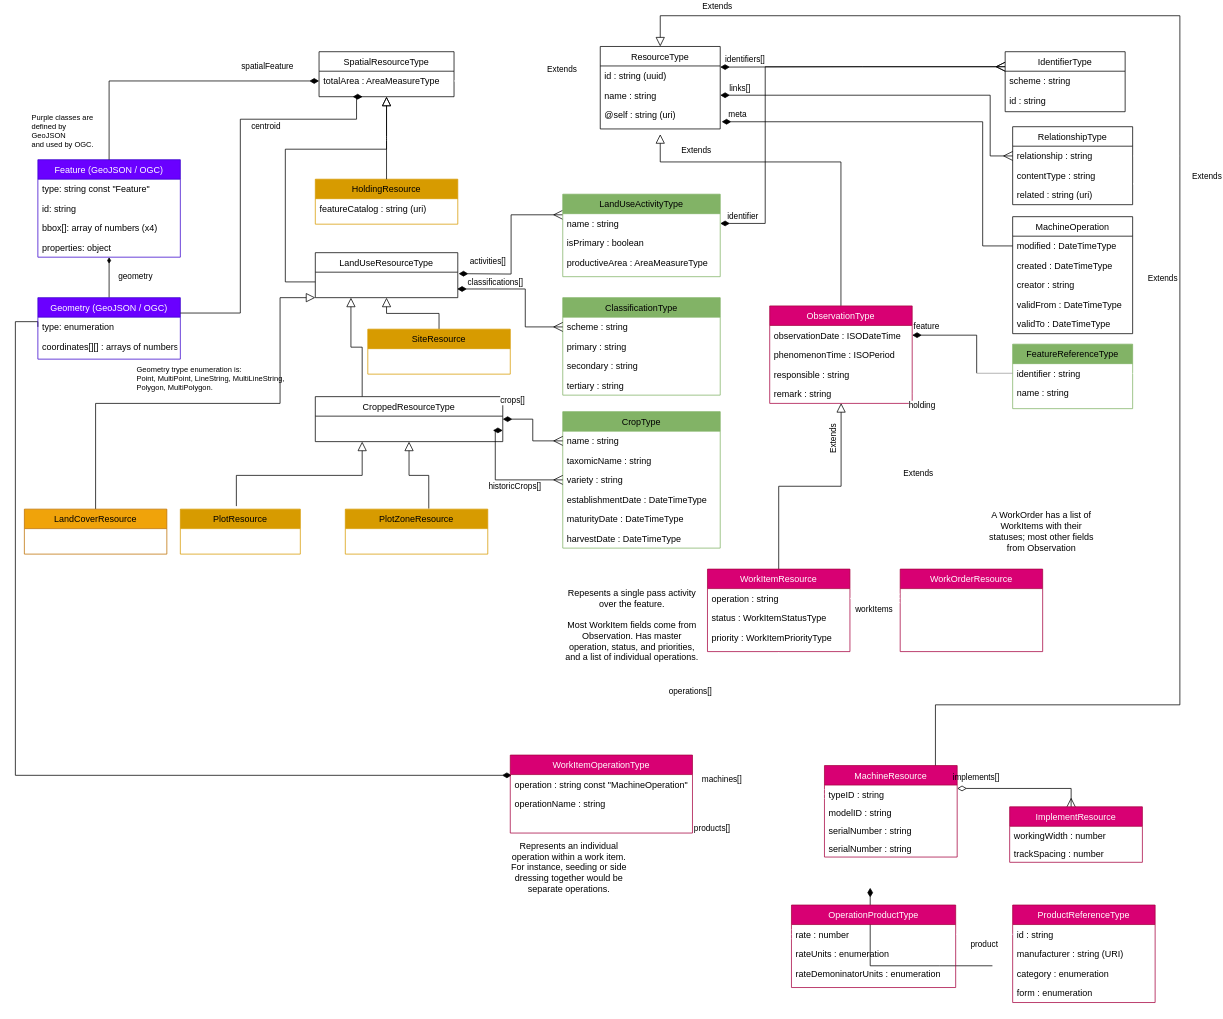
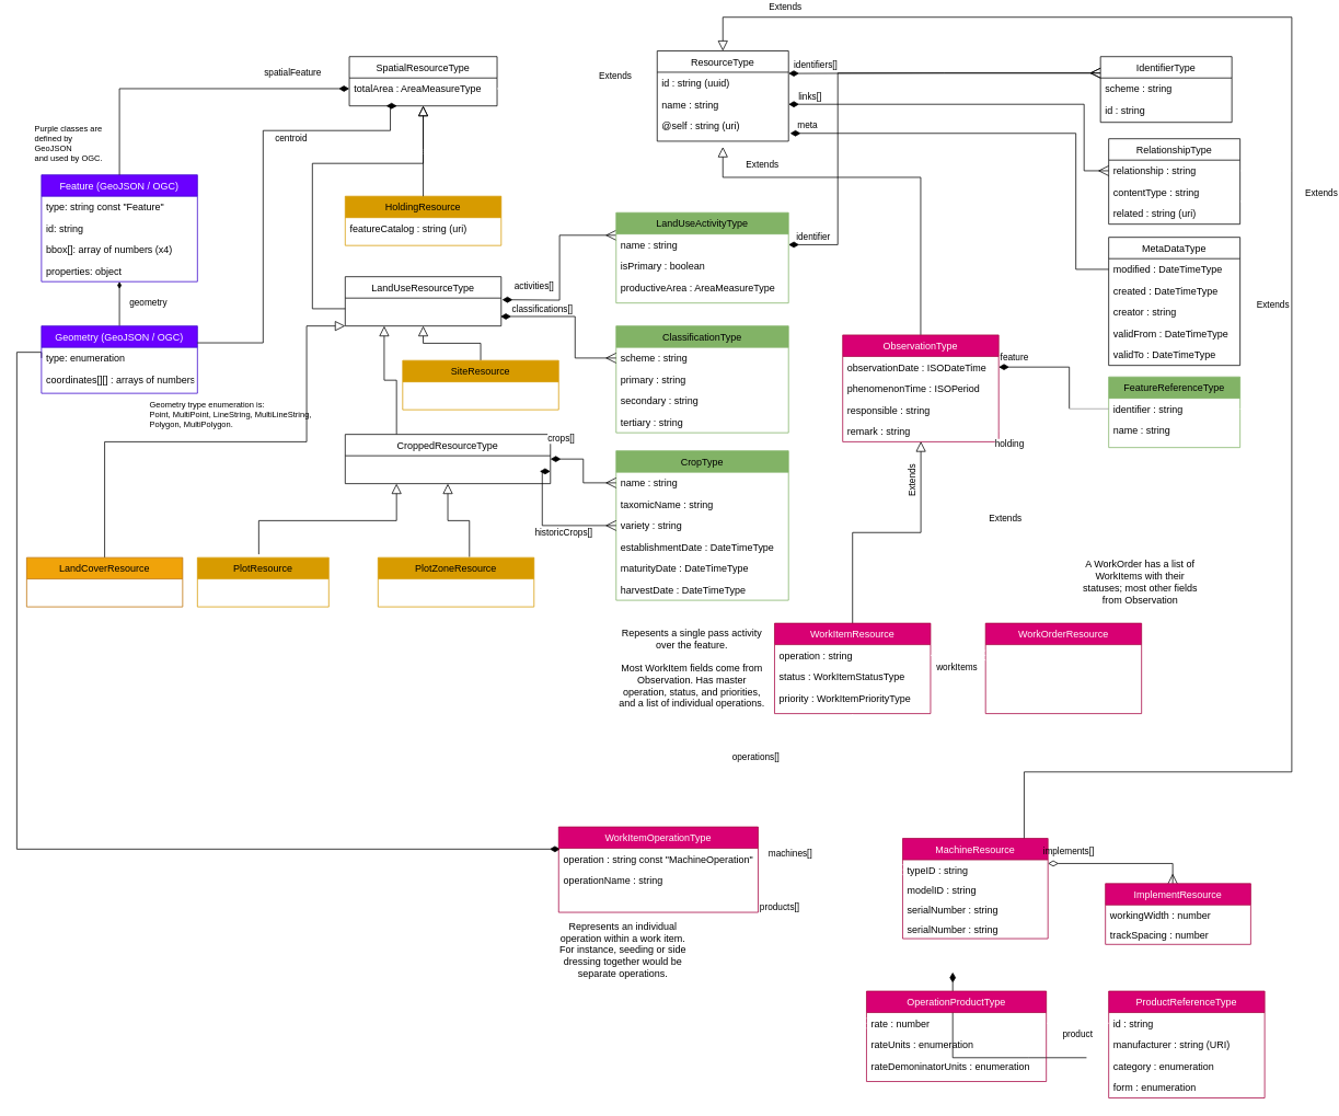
- <mxCell id="17" value="MachineOperation" style="swimlane;fontStyle=0;align=center;verticalAlign=top;childLayout=stackLayout;horizontal=1;startSize=26;horizontalStack=0;resizeParent=1;resizeLast=0;collapsible=1;marginBottom=0;rounded=0;shadow=0;strokeWidth=1;" parent="1" vertex="1"><mxGeometry x="1350" y="288" width="160" height="156" as="geometry"><mxRectangle x="500" y="250" width="160" height="26" as="alternateBounds" /></mxGeometry></mxCell>
+ <mxCell id="17" value="MetaDataType" style="swimlane;fontStyle=0;align=center;verticalAlign=top;childLayout=stackLayout;horizontal=1;startSize=26;horizontalStack=0;resizeParent=1;resizeLast=0;collapsible=1;marginBottom=0;rounded=0;shadow=0;strokeWidth=1;" parent="1" vertex="1"><mxGeometry x="1350" y="288" width="160" height="156" as="geometry"><mxRectangle x="500" y="250" width="160" height="26" as="alternateBounds" /></mxGeometry></mxCell>
- <mxCell id="123" value="Repesents a single pass activity over the feature. &lt;br&gt;&lt;br&gt;Most WorkItem fields come from Observation. Has master operation, status, and priorities, and a list of individual operations." style="text;html=1;strokeColor=none;fillColor=none;align=center;verticalAlign=middle;whiteSpace=wrap;rounded=0;" vertex="1" parent="1"><mxGeometry x="752" y="781.5" width="181" height="103" as="geometry" /></mxCell>
+ <mxCell id="123" value="Repesents a single pass activity over the feature. &lt;br&gt;&lt;br&gt;Most WorkItem fields come from Observation. Has master operation, status, and priorities, and a list of individual operations." style="text;html=1;strokeColor=none;fillColor=none;align=center;verticalAlign=middle;whiteSpace=wrap;rounded=0;" vertex="1" parent="1"><mxGeometry x="752" y="761.5" width="181" height="103" as="geometry" /></mxCell>
